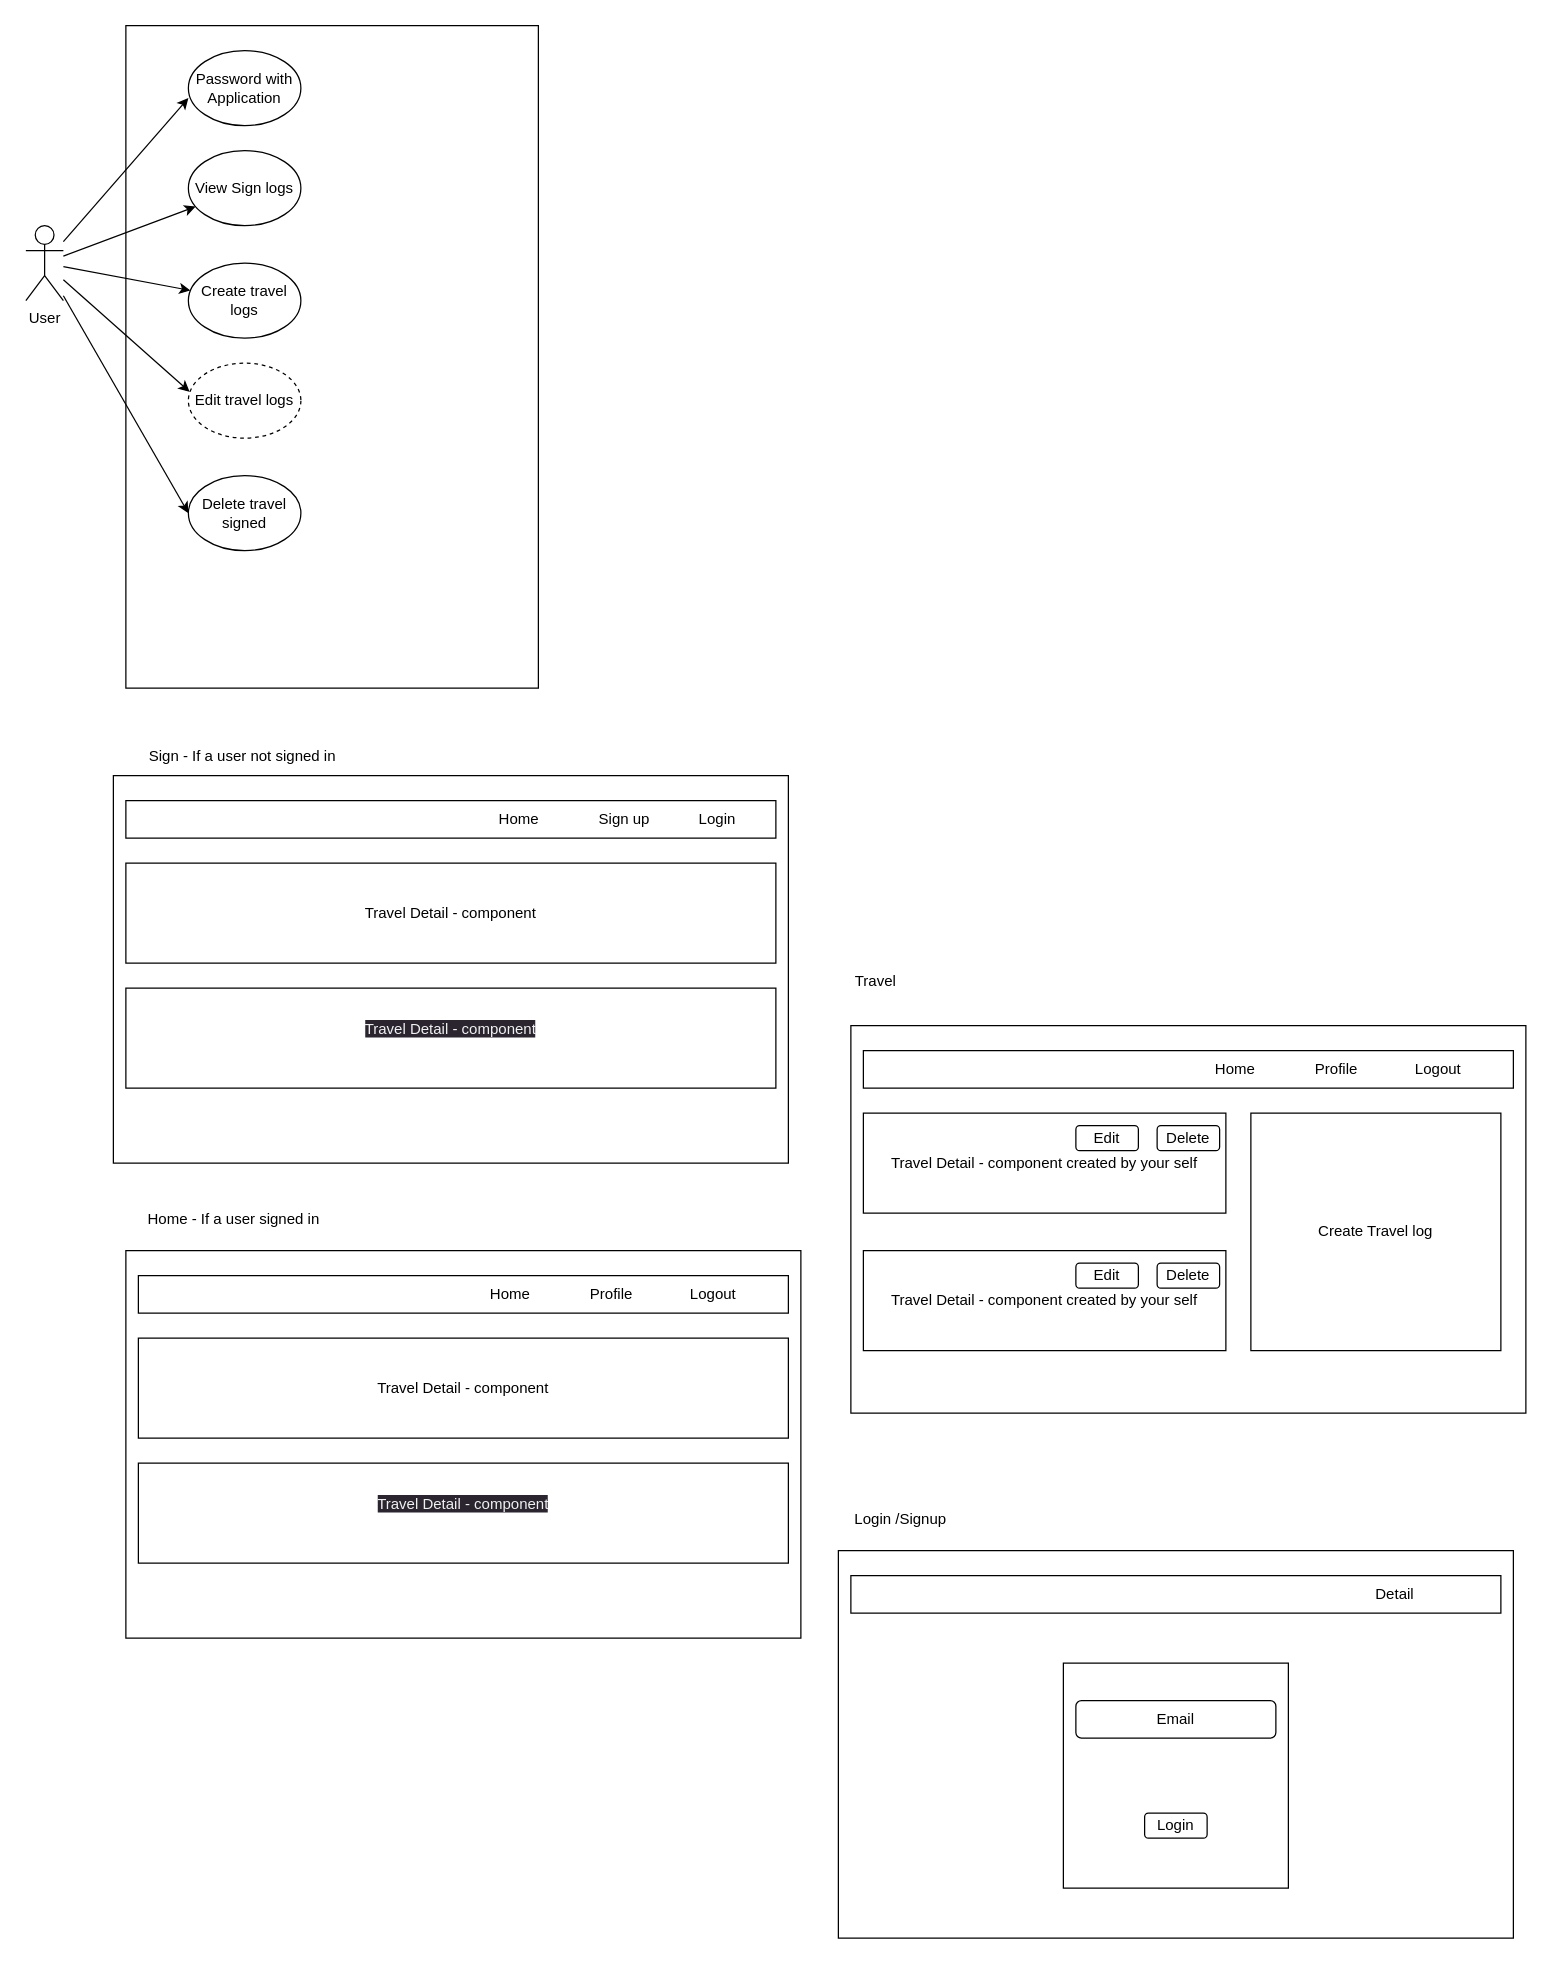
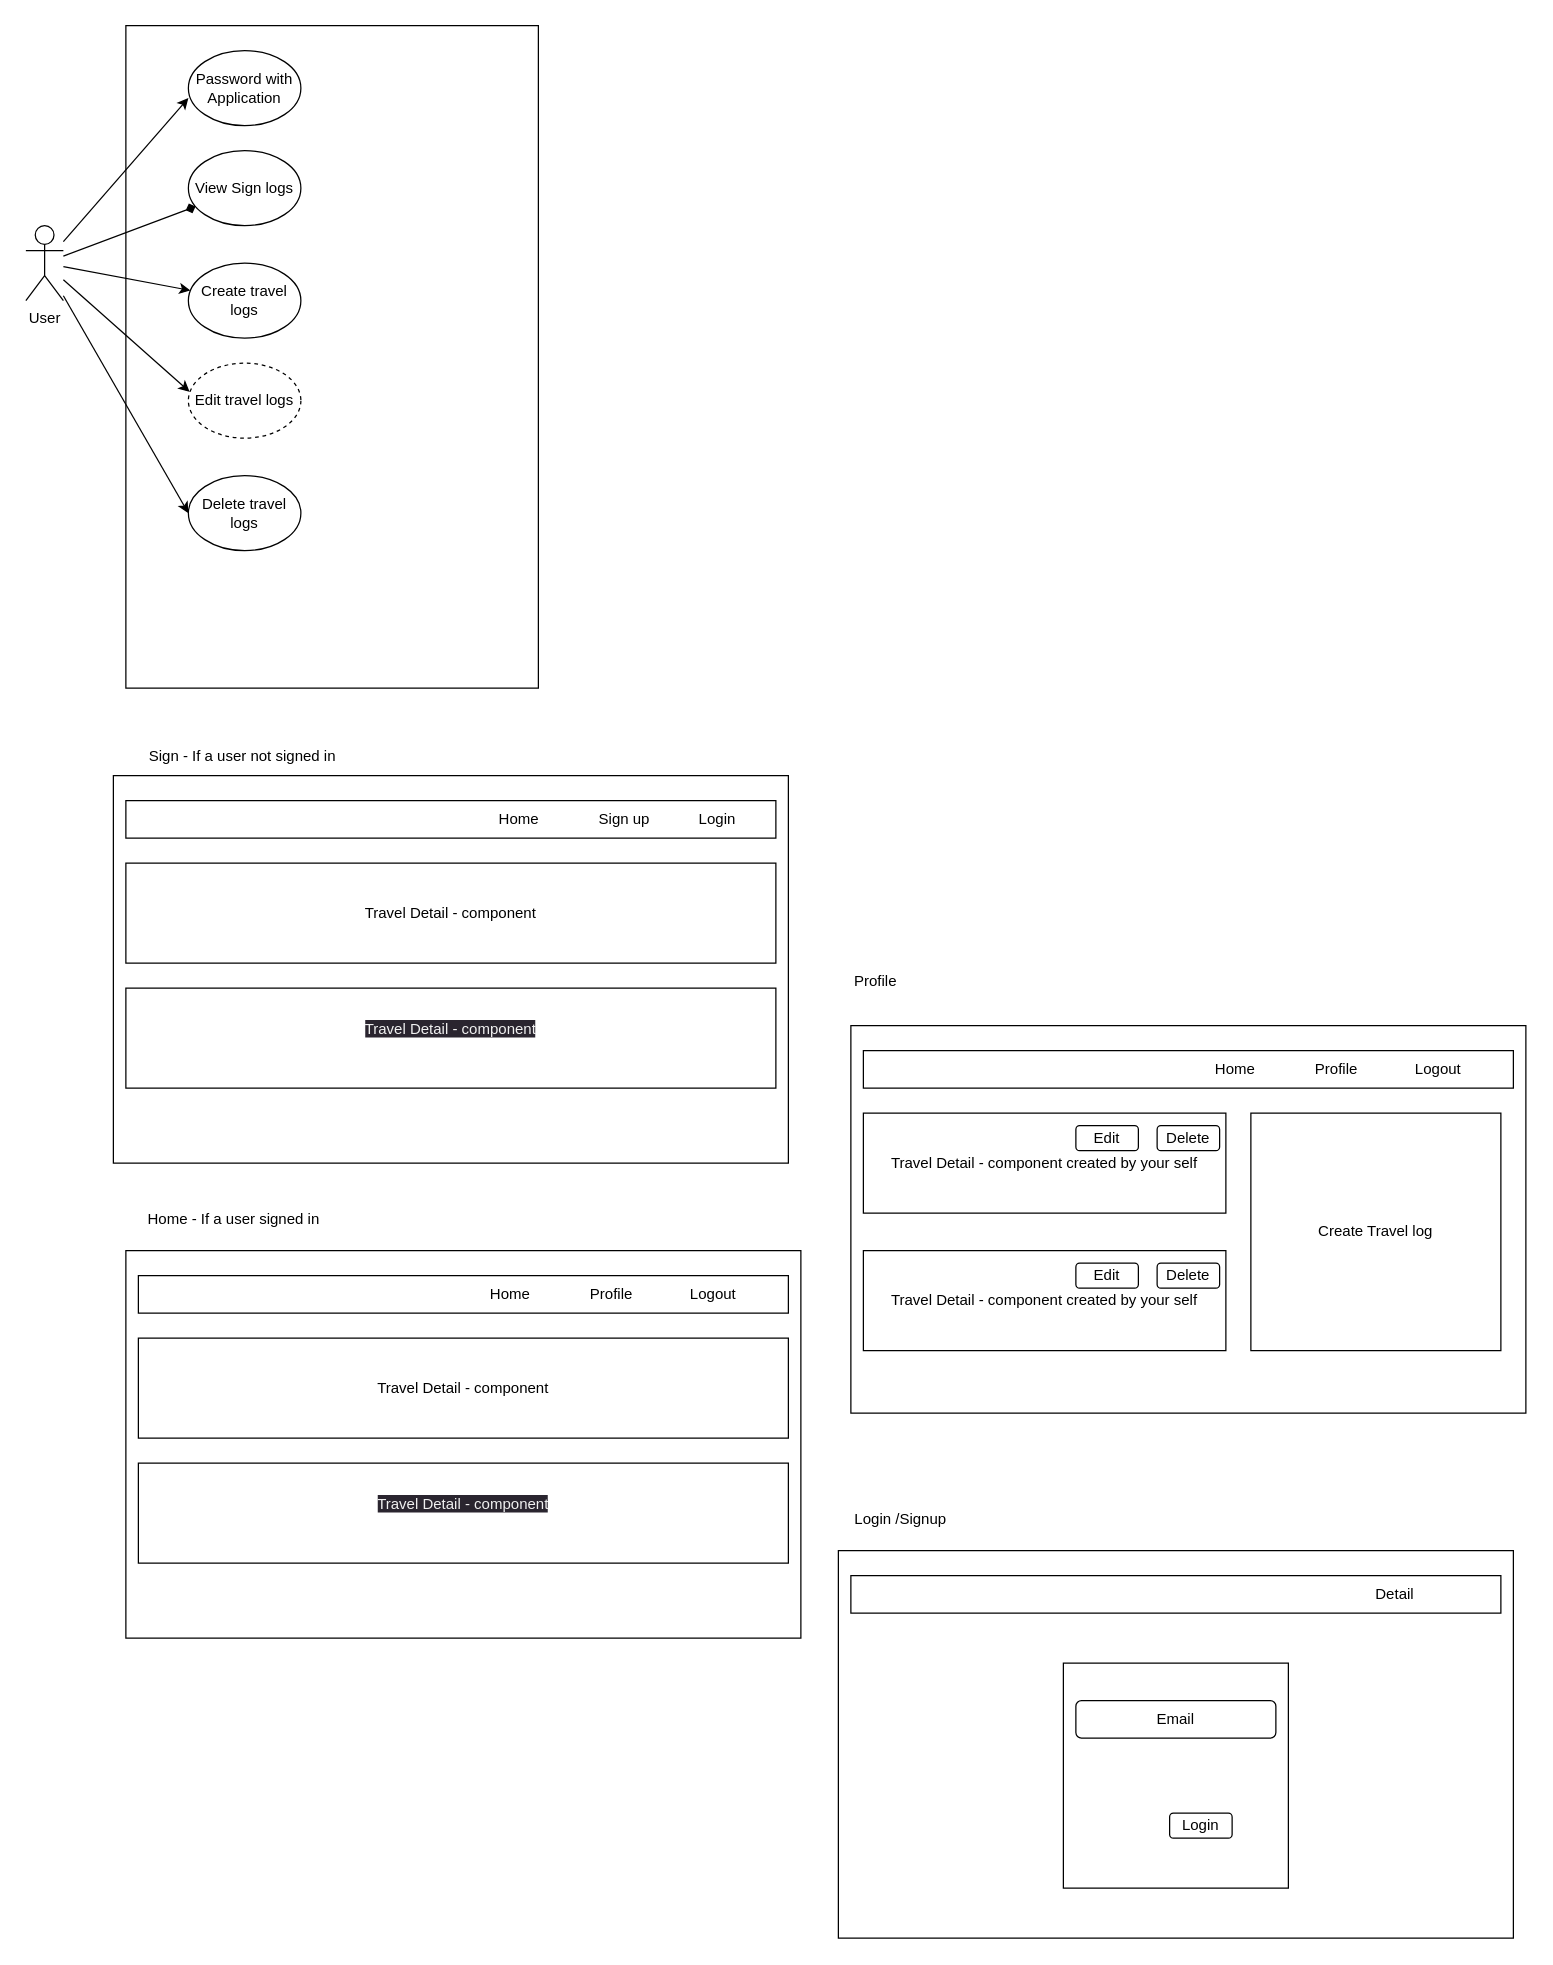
- <mxCell id="9" style="edgeStyle=none;html=1;" edge="1" parent="1" source="13" target="3"><mxGeometry relative="1" as="geometry" /></mxCell>
+ <mxCell id="9" style="edgeStyle=none;html=1;endArrow=diamond;" edge="1" parent="1" source="13" target="3"><mxGeometry relative="1" as="geometry" /></mxCell>
- <mxCell id="7" value="Delete travel signed" style="ellipse;whiteSpace=wrap;html=1;fillColor=none;" vertex="1" parent="1"><mxGeometry x="150" y="380" width="90" height="60" as="geometry" /></mxCell>
+ <mxCell id="7" value="Delete travel logs" style="ellipse;whiteSpace=wrap;html=1;fillColor=none;" vertex="1" parent="1"><mxGeometry x="150" y="380" width="90" height="60" as="geometry" /></mxCell>
- <mxCell id="38" value="Travel" style="text;html=1;strokeColor=none;fillColor=none;align=center;verticalAlign=middle;whiteSpace=wrap;rounded=0;" vertex="1" parent="1"><mxGeometry x="670" y="770" width="60" height="30" as="geometry" /></mxCell>
+ <mxCell id="38" value="Profile" style="text;html=1;strokeColor=none;fillColor=none;align=center;verticalAlign=middle;whiteSpace=wrap;rounded=0;" vertex="1" parent="1"><mxGeometry x="670" y="770" width="60" height="30" as="geometry" /></mxCell>
- <mxCell id="44" value="Login" style="rounded=1;whiteSpace=wrap;html=1;fillColor=none;" vertex="1" parent="39"><mxGeometry x="245" y="210" width="50" height="20" as="geometry" /></mxCell>
+ <mxCell id="44" value="Login" style="rounded=1;whiteSpace=wrap;html=1;fillColor=none;" vertex="1" parent="39"><mxGeometry x="265" y="210" width="50" height="20" as="geometry" /></mxCell>
